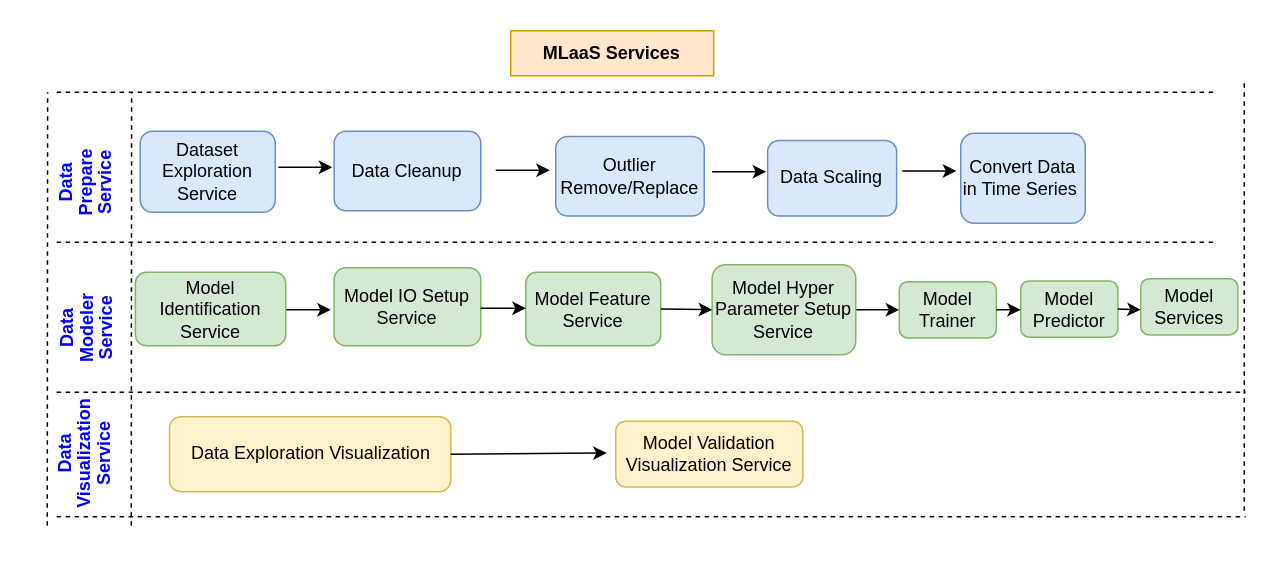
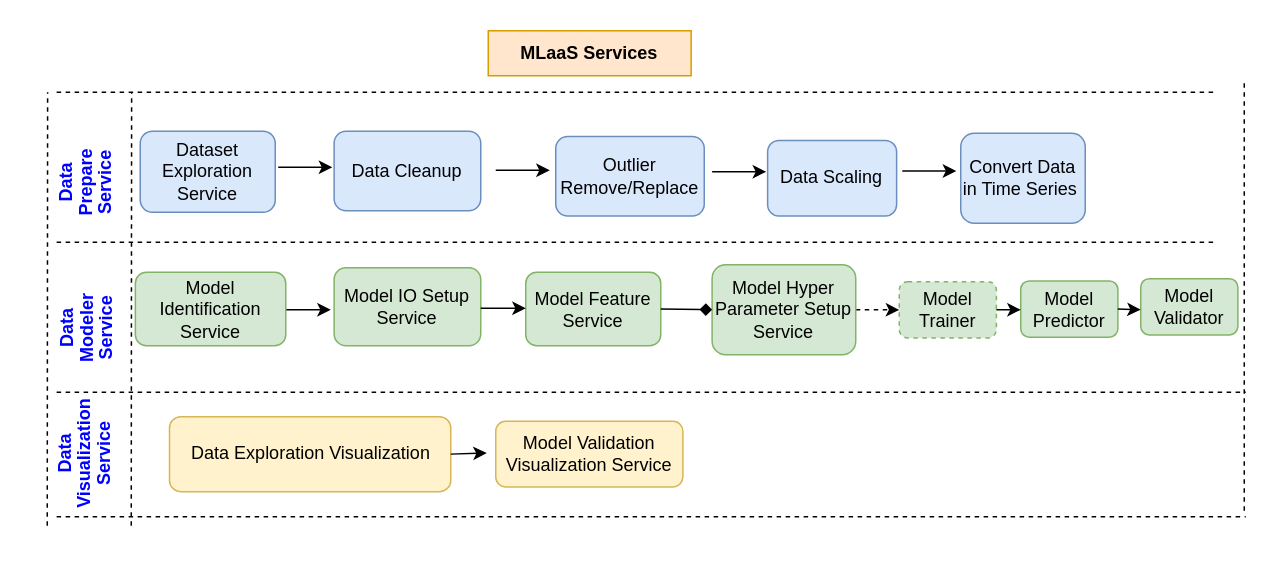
- <mxCell id="29" value="MLaaS Services" style="rounded=0;whiteSpace=wrap;html=1;strokeColor=#D79B00;fillColor=#FFE6CC;fontStyle=1" parent="1" vertex="1"><mxGeometry x="340" y="20" width="135.25" height="30" as="geometry" /></mxCell>
+ <mxCell id="29" value="MLaaS Services" style="rounded=0;whiteSpace=wrap;html=1;strokeColor=#D79B00;fillColor=#FFE6CC;fontStyle=1" parent="1" vertex="1"><mxGeometry x="325" y="20" width="135.25" height="30" as="geometry" /></mxCell>
- <mxCell id="35" value="Model Services" style="rounded=1;whiteSpace=wrap;html=1;fillColor=#d5e8d4;strokeColor=#82b366;" parent="1" vertex="1"><mxGeometry x="760" y="185.25" width="64.75" height="37.5" as="geometry" /></mxCell>
+ <mxCell id="35" value="Model Validator" style="rounded=1;whiteSpace=wrap;html=1;fillColor=#d5e8d4;strokeColor=#82b366;" parent="1" vertex="1"><mxGeometry x="760" y="185.25" width="64.75" height="37.5" as="geometry" /></mxCell>
- <mxCell id="33" value="" style="endArrow=classic;html=1;entryX=0;entryY=0.5;entryDx=0;entryDy=0;exitX=1;exitY=0.5;exitDx=0;exitDy=0;" parent="1" source="5" target="27" edge="1"><mxGeometry width="50" height="50" relative="1" as="geometry"><mxPoint x="380" y="270" as="sourcePoint" /><mxPoint x="430" y="220" as="targetPoint" /></mxGeometry></mxCell>
+ <mxCell id="33" value="" style="endArrow=diamond;html=1;entryX=0;entryY=0.5;entryDx=0;entryDy=0;exitX=1;exitY=0.5;exitDx=0;exitDy=0;" parent="1" source="5" target="27" edge="1"><mxGeometry width="50" height="50" relative="1" as="geometry"><mxPoint x="380" y="270" as="sourcePoint" /><mxPoint x="430" y="220" as="targetPoint" /></mxGeometry></mxCell>
- <mxCell id="26" value="" style="edgeStyle=orthogonalEdgeStyle;rounded=0;orthogonalLoop=1;jettySize=auto;html=1;" parent="1" source="27" target="28" edge="1"><mxGeometry relative="1" as="geometry" /></mxCell>
+ <mxCell id="26" value="" style="edgeStyle=orthogonalEdgeStyle;rounded=0;orthogonalLoop=1;jettySize=auto;html=1;dashed=1;" parent="1" source="27" target="28" edge="1"><mxGeometry relative="1" as="geometry" /></mxCell>
- <mxCell id="28" value="Model Trainer" style="rounded=1;whiteSpace=wrap;html=1;fillColor=#d5e8d4;strokeColor=#82b366;" parent="1" vertex="1"><mxGeometry x="599" y="187.25" width="64.75" height="37.5" as="geometry" /></mxCell>
+ <mxCell id="28" value="Model Trainer" style="rounded=1;whiteSpace=wrap;html=1;fillColor=#d5e8d4;strokeColor=#82b366;dashed=1;" parent="1" vertex="1"><mxGeometry x="599" y="187.25" width="64.75" height="37.5" as="geometry" /></mxCell>
- <mxCell id="31" value="Model Validation Visualization Service " style="rounded=1;whiteSpace=wrap;html=1;fillColor=#FFF2CC;strokeColor=#D6B656;" parent="1" vertex="1"><mxGeometry x="410" y="280.38" width="124.75" height="43.75" as="geometry" /></mxCell>
+ <mxCell id="31" value="Model Validation Visualization Service " style="rounded=1;whiteSpace=wrap;html=1;fillColor=#FFF2CC;strokeColor=#D6B656;" parent="1" vertex="1"><mxGeometry x="330" y="280.38" width="124.75" height="43.75" as="geometry" /></mxCell>
